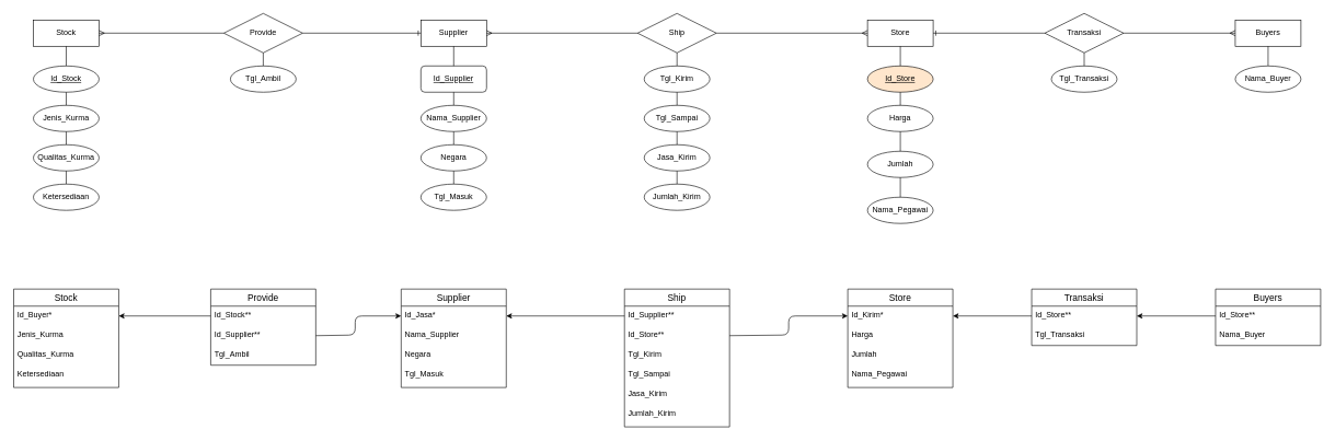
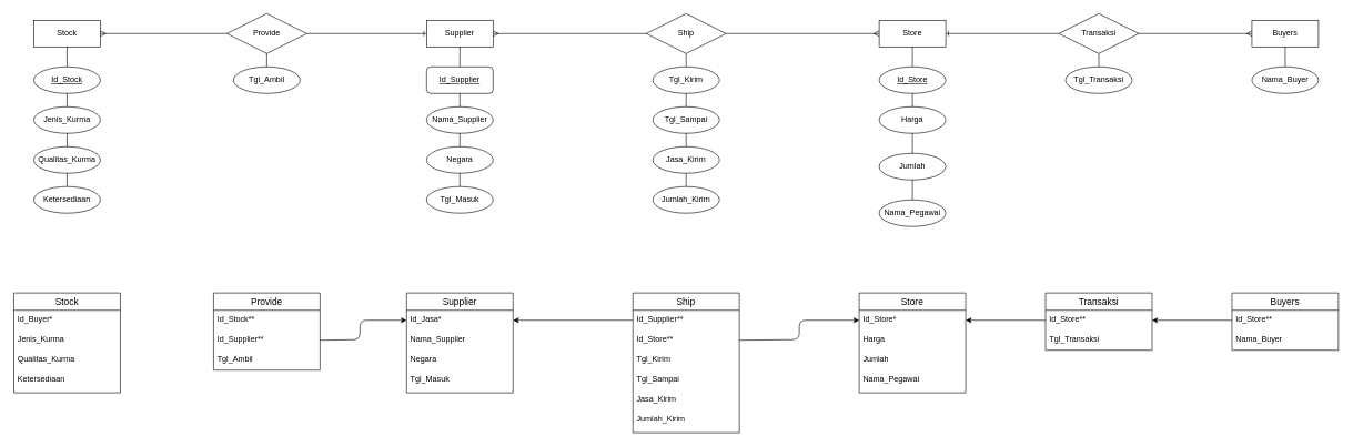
- <mxCell id="6" value="Id_Store" style="ellipse;whiteSpace=wrap;html=1;align=center;fontStyle=4;fillColor=#ffe6cc;" vertex="1" parent="1"><mxGeometry x="1320" y="100" width="100" height="40" as="geometry" /></mxCell>
+ <mxCell id="6" value="Id_Store" style="ellipse;whiteSpace=wrap;html=1;align=center;fontStyle=4;" vertex="1" parent="1"><mxGeometry x="1320" y="100" width="100" height="40" as="geometry" /></mxCell>
- <mxCell id="79" value="Id_Kirim*" style="text;strokeColor=none;fillColor=none;spacingLeft=4;spacingRight=4;overflow=hidden;rotatable=0;points=[[0,0.5],[1,0.5]];portConstraint=eastwest;fontSize=12;" vertex="1" parent="78"><mxGeometry y="26" width="160" height="30" as="geometry" /></mxCell>
+ <mxCell id="79" value="Id_Store*" style="text;strokeColor=none;fillColor=none;spacingLeft=4;spacingRight=4;overflow=hidden;rotatable=0;points=[[0,0.5],[1,0.5]];portConstraint=eastwest;fontSize=12;" vertex="1" parent="78"><mxGeometry y="26" width="160" height="30" as="geometry" /></mxCell>
- <mxCell id="63" value="" style="endArrow=classic;html=1;entryX=1;entryY=0.5;entryDx=0;entryDy=0;exitX=0;exitY=0.5;exitDx=0;exitDy=0;" edge="1" parent="1" source="60" target="55"><mxGeometry width="50" height="50" relative="1" as="geometry"><mxPoint x="420" y="530" as="sourcePoint" /><mxPoint x="470" y="480" as="targetPoint" /></mxGeometry></mxCell>
